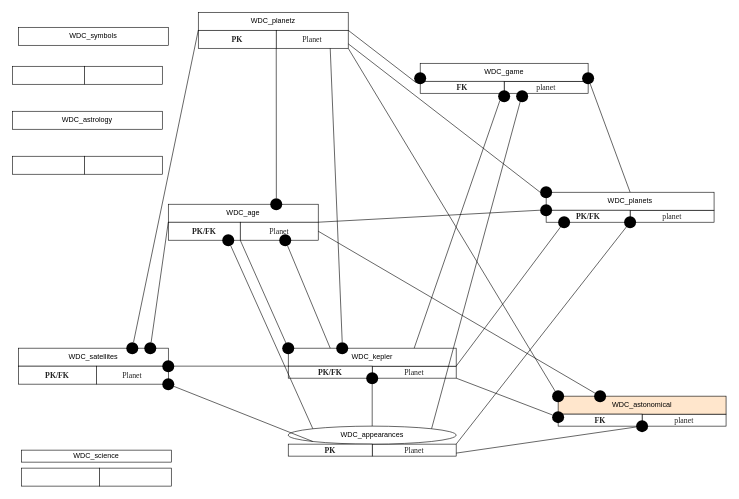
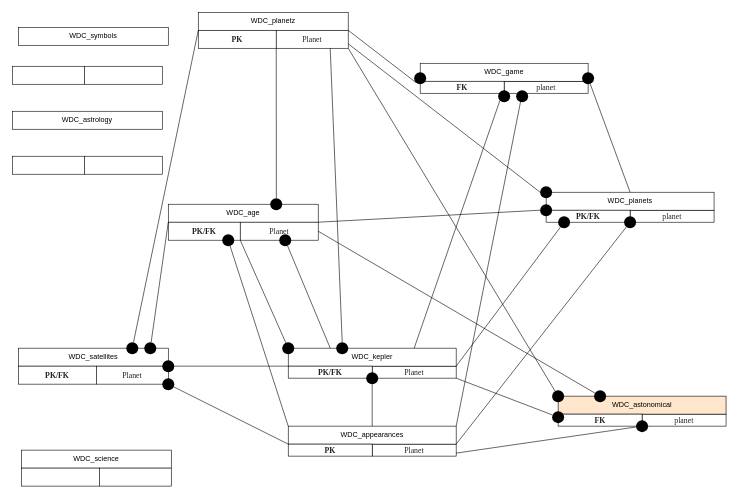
- <mxCell id="22" value="WDC_appearances" style="ellipse;whiteSpace=wrap;html=1;" parent="1" vertex="1"><mxGeometry x="480" y="710" width="280" height="30" as="geometry" /></mxCell>
+ <mxCell id="22" value="WDC_appearances" style="rounded=0;whiteSpace=wrap;html=1;" parent="1" vertex="1"><mxGeometry x="480" y="710" width="280" height="30" as="geometry" /></mxCell>
- <mxCell id="18" value="WDC_science" style="rounded=0;whiteSpace=wrap;html=1;" parent="1" vertex="1"><mxGeometry x="35" y="750" width="250" height="20" as="geometry" /></mxCell>
+ <mxCell id="18" value="WDC_science" style="rounded=0;whiteSpace=wrap;html=1;" parent="1" vertex="1"><mxGeometry x="35" y="750" width="250" height="30" as="geometry" /></mxCell>
